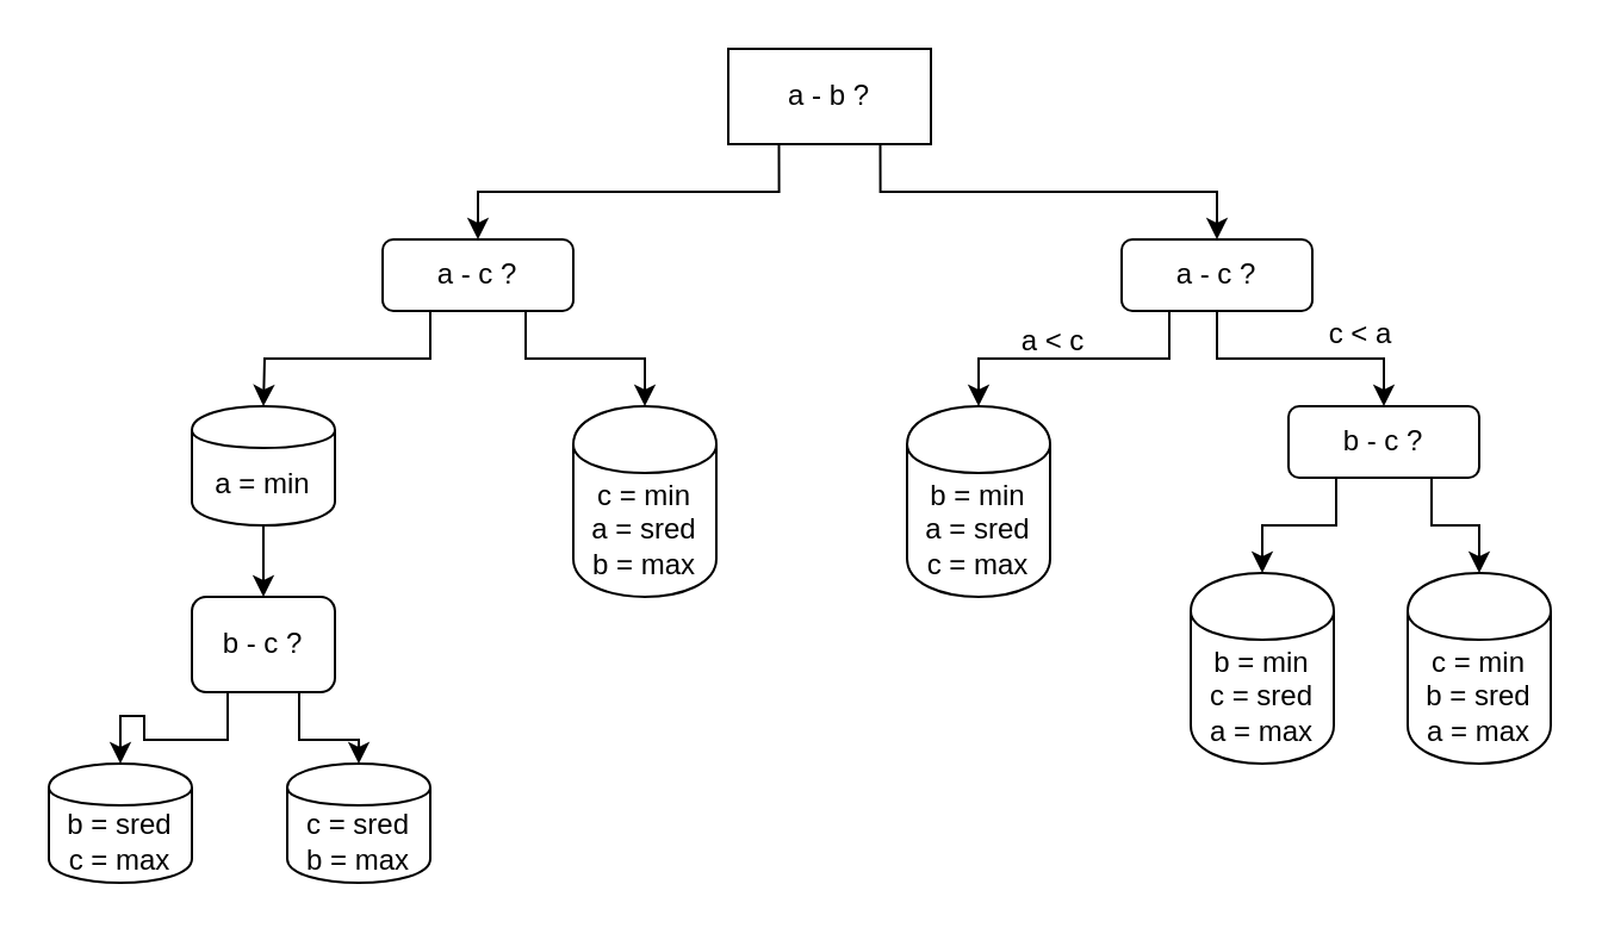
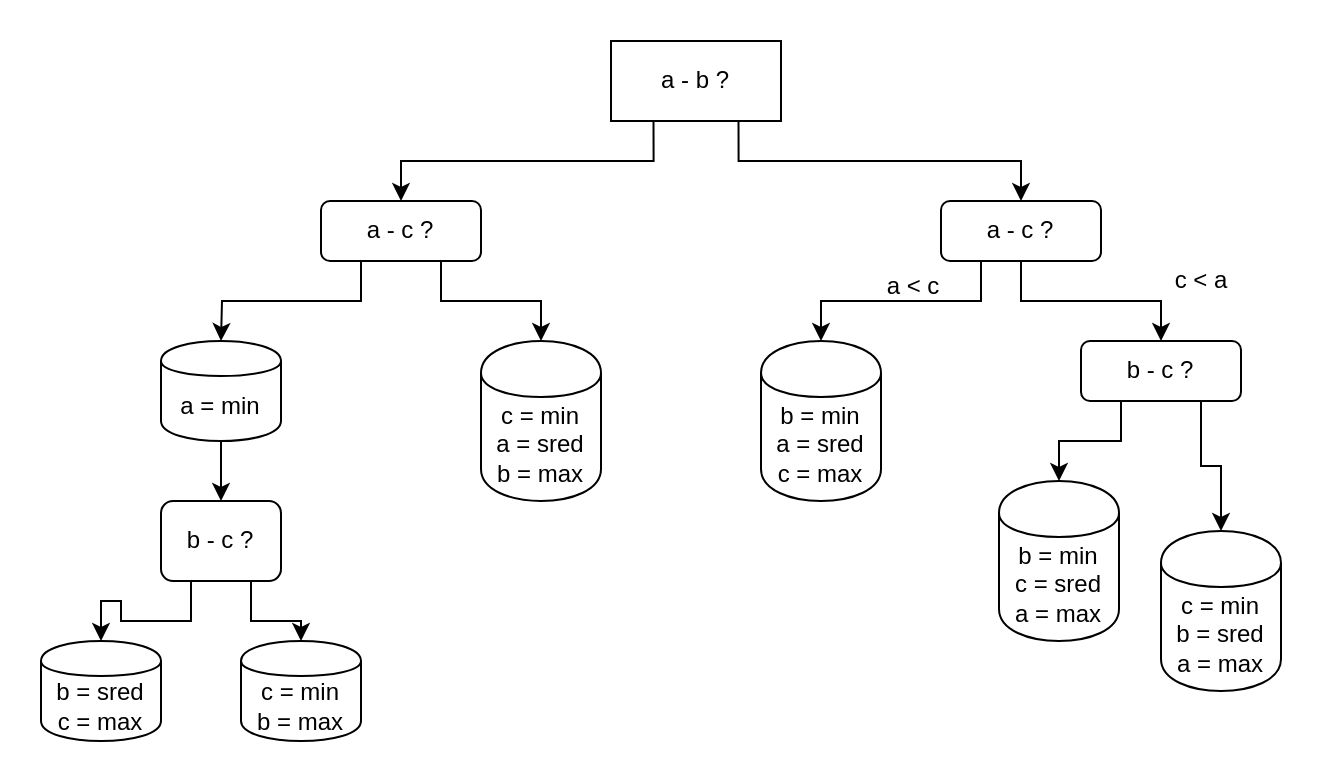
- <mxCell id="26" value="c &amp;lt; a" style="text;html=1;align=center;verticalAlign=middle;resizable=0;points=[];;autosize=1;" vertex="1" parent="1"><mxGeometry x="550" y="130" width="40" height="20" as="geometry" /></mxCell>
+ <mxCell id="26" value="c &amp;lt; a" style="text;html=1;align=center;verticalAlign=middle;resizable=0;points=[];;autosize=1;" vertex="1" parent="1"><mxGeometry x="580" y="130" width="40" height="20" as="geometry" /></mxCell>
- <mxCell id="25" value="&lt;div&gt;a &amp;lt; c&lt;/div&gt;" style="text;html=1;align=center;verticalAlign=middle;resizable=0;points=[];;autosize=1;" vertex="1" parent="1"><mxGeometry x="421" y="133" width="40" height="20" as="geometry" /></mxCell>
+ <mxCell id="25" value="&lt;div&gt;a &amp;lt; c&lt;/div&gt;" style="text;html=1;align=center;verticalAlign=middle;resizable=0;points=[];;autosize=1;" vertex="1" parent="1"><mxGeometry x="436" y="133" width="40" height="20" as="geometry" /></mxCell>
- <mxCell id="24" value="c = min&lt;br&gt;&lt;div&gt;b = sred&lt;/div&gt;&lt;div&gt;a = max&lt;br&gt;&lt;/div&gt;" style="shape=cylinder;whiteSpace=wrap;html=1;boundedLbl=1;backgroundOutline=1;" vertex="1" parent="1"><mxGeometry x="590" y="240" width="60" height="80" as="geometry" /></mxCell>
+ <mxCell id="24" value="c = min&lt;br&gt;&lt;div&gt;b = sred&lt;/div&gt;&lt;div&gt;a = max&lt;br&gt;&lt;/div&gt;" style="shape=cylinder;whiteSpace=wrap;html=1;boundedLbl=1;backgroundOutline=1;" vertex="1" parent="1"><mxGeometry x="580" y="265" width="60" height="80" as="geometry" /></mxCell>
- <mxCell id="20" value="c = sred&lt;br&gt;b = max" style="shape=cylinder;whiteSpace=wrap;html=1;boundedLbl=1;backgroundOutline=1;" vertex="1" parent="1"><mxGeometry x="120" y="320" width="60" height="50" as="geometry" /></mxCell>
+ <mxCell id="20" value="c = min&lt;br&gt;b = max" style="shape=cylinder;whiteSpace=wrap;html=1;boundedLbl=1;backgroundOutline=1;" vertex="1" parent="1"><mxGeometry x="120" y="320" width="60" height="50" as="geometry" /></mxCell>
